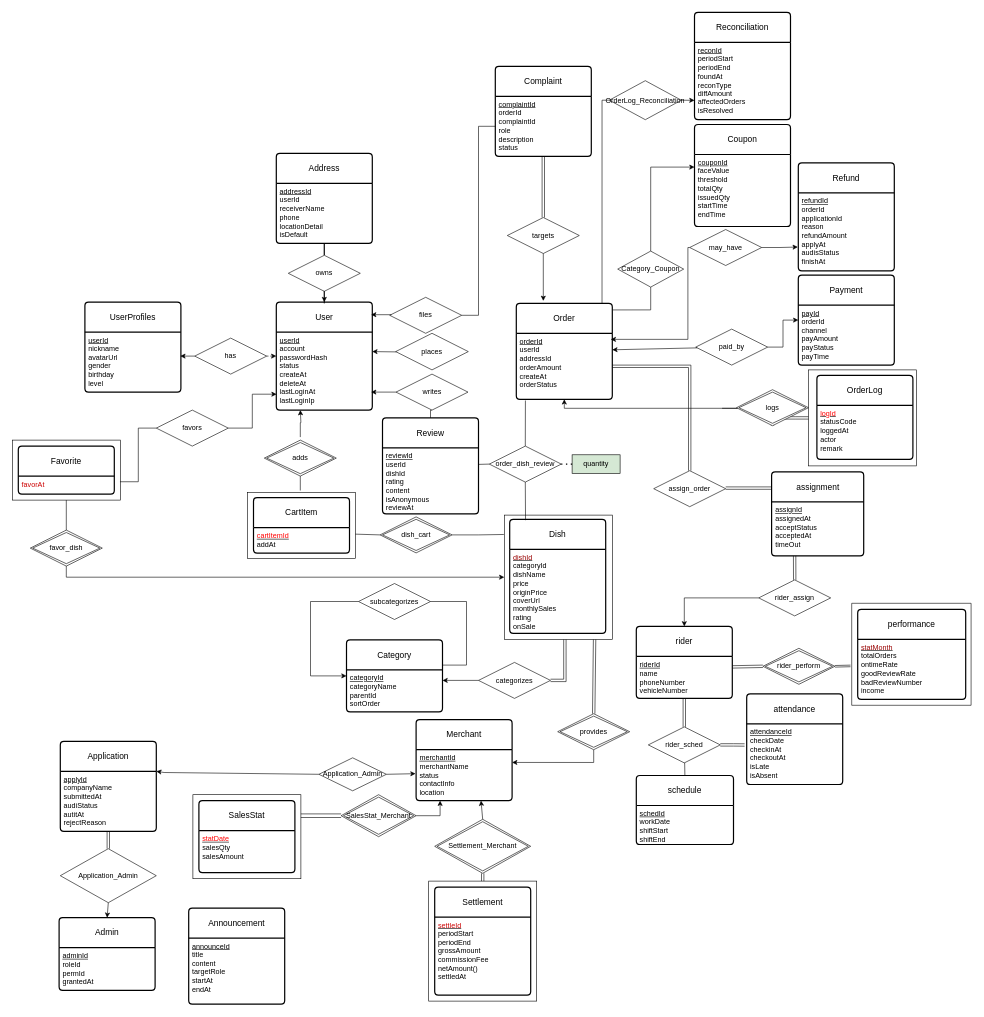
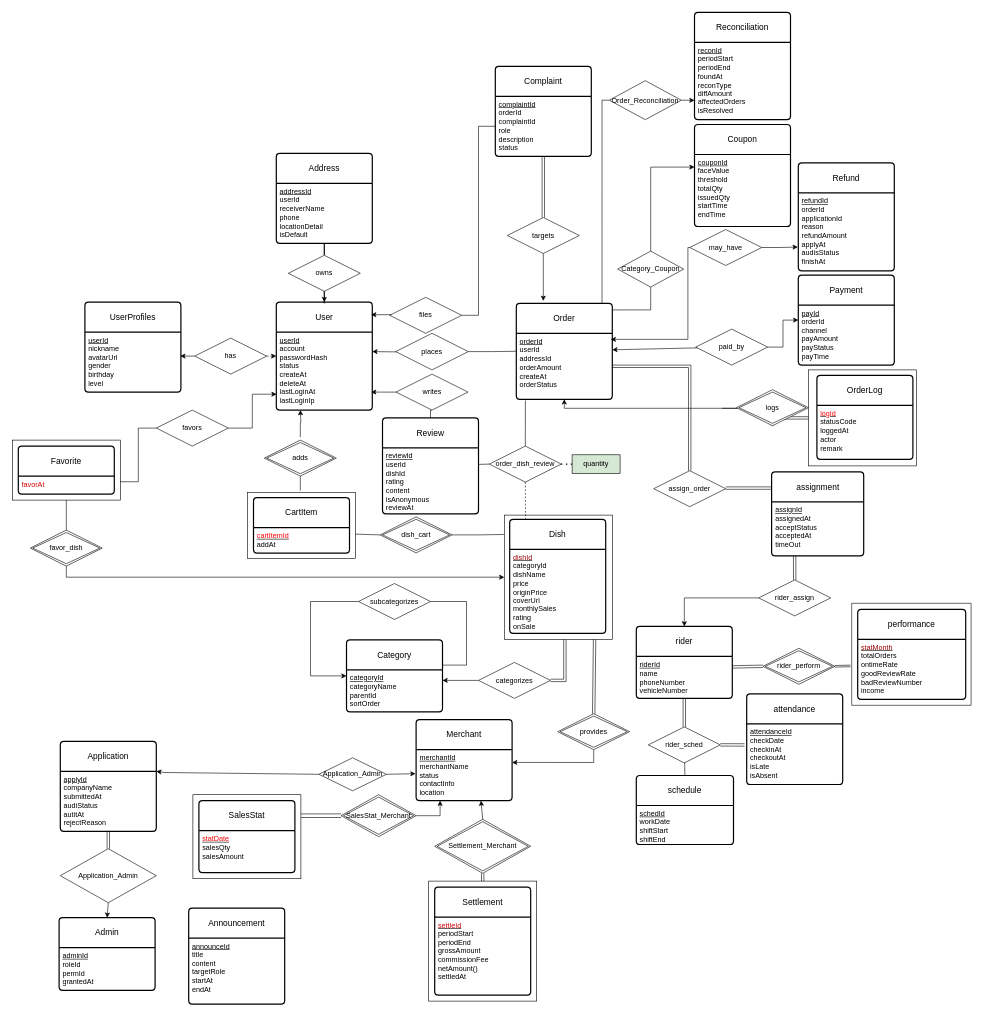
- <mxCell id="128" value="OrderLog_Reconciliation" style="shape=rhombus;perimeter=rhombusPerimeter;whiteSpace=wrap;html=1;align=center;" parent="1" vertex="1"><mxGeometry x="1015" y="134" width="120" height="65" as="geometry" /></mxCell>
+ <mxCell id="128" value="Order_Reconciliation" style="shape=rhombus;perimeter=rhombusPerimeter;whiteSpace=wrap;html=1;align=center;" parent="1" vertex="1"><mxGeometry x="1015" y="134" width="120" height="65" as="geometry" /></mxCell>
+ <mxCell id="41" style="edgeStyle=orthogonalEdgeStyle;rounded=0;orthogonalLoop=1;jettySize=auto;html=1;exitX=1;exitY=0.5;exitDx=0;exitDy=0;entryX=0;entryY=0.5;entryDx=0;entryDy=0;endArrow=none;startFill=0;" parent="1" source="42" target="25" edge="1"><mxGeometry relative="1" as="geometry" /></mxCell>
- <mxCell id="142" value="" style="endArrow=none;html=1;rounded=0;entryX=0.165;entryY=0.008;entryDx=0;entryDy=0;exitX=0.5;exitY=1;exitDx=0;exitDy=0;entryPerimeter=0;" parent="1" source="135" target="18" edge="1"><mxGeometry relative="1" as="geometry"><mxPoint x="990" y="935" as="sourcePoint" /><mxPoint x="1150" y="935" as="targetPoint" /></mxGeometry></mxCell>
+ <mxCell id="142" value="" style="endArrow=none;html=1;rounded=0;entryX=0.165;entryY=0.008;entryDx=0;entryDy=0;exitX=0.5;exitY=1;exitDx=0;exitDy=0;entryPerimeter=0;dashed=1;" parent="1" source="135" target="18" edge="1"><mxGeometry relative="1" as="geometry"><mxPoint x="990" y="935" as="sourcePoint" /><mxPoint x="1150" y="935" as="targetPoint" /></mxGeometry></mxCell>
